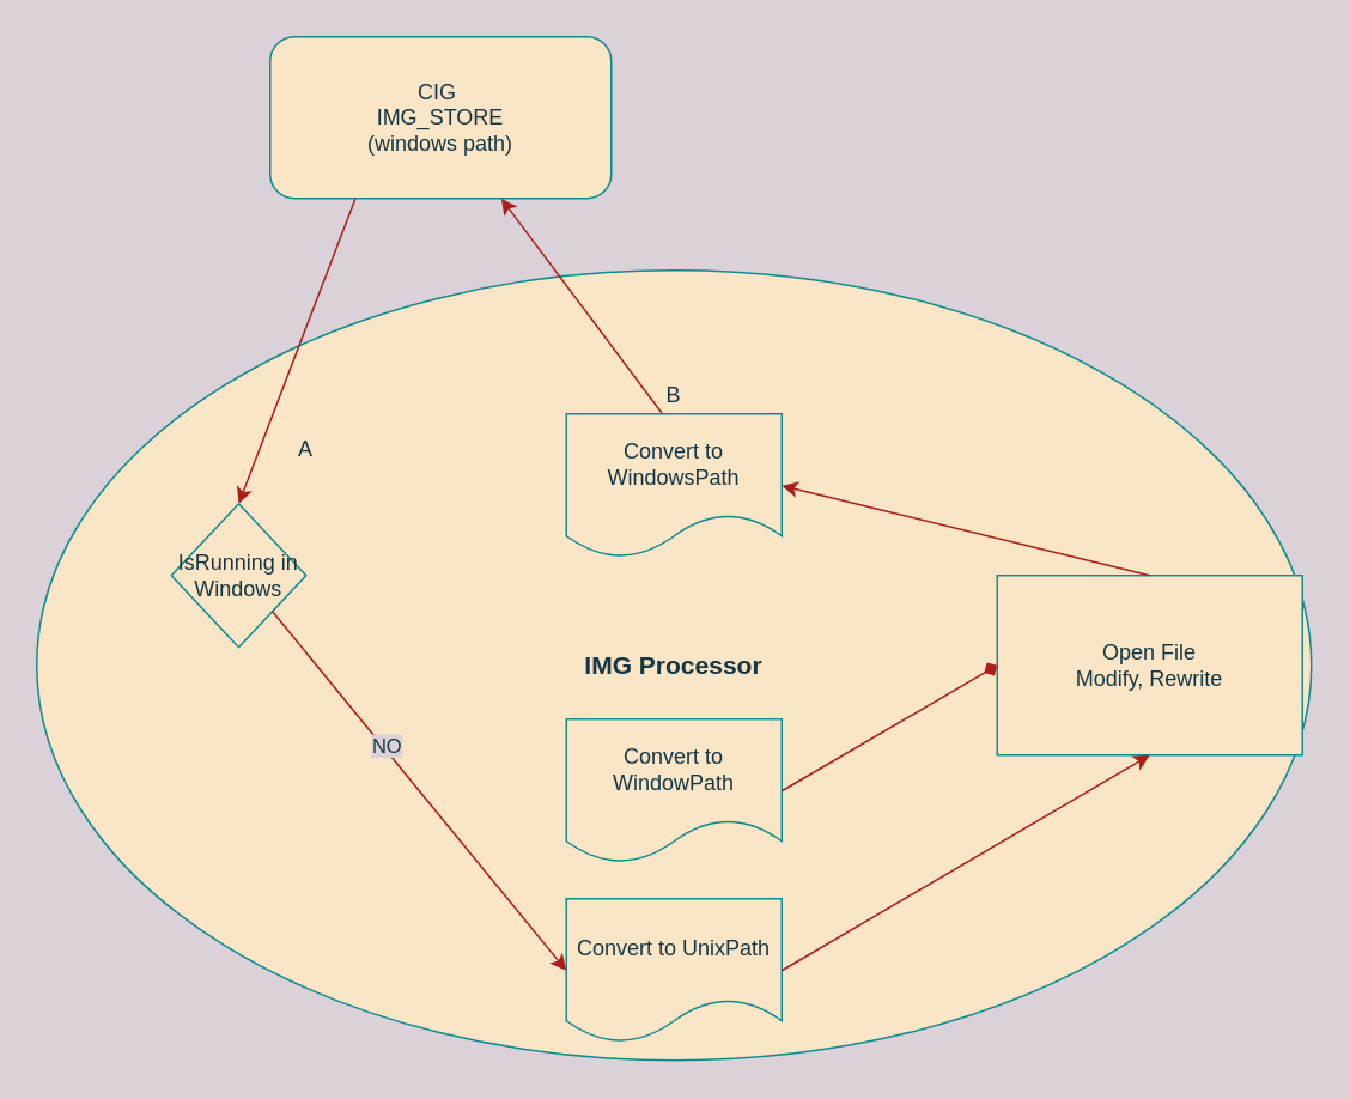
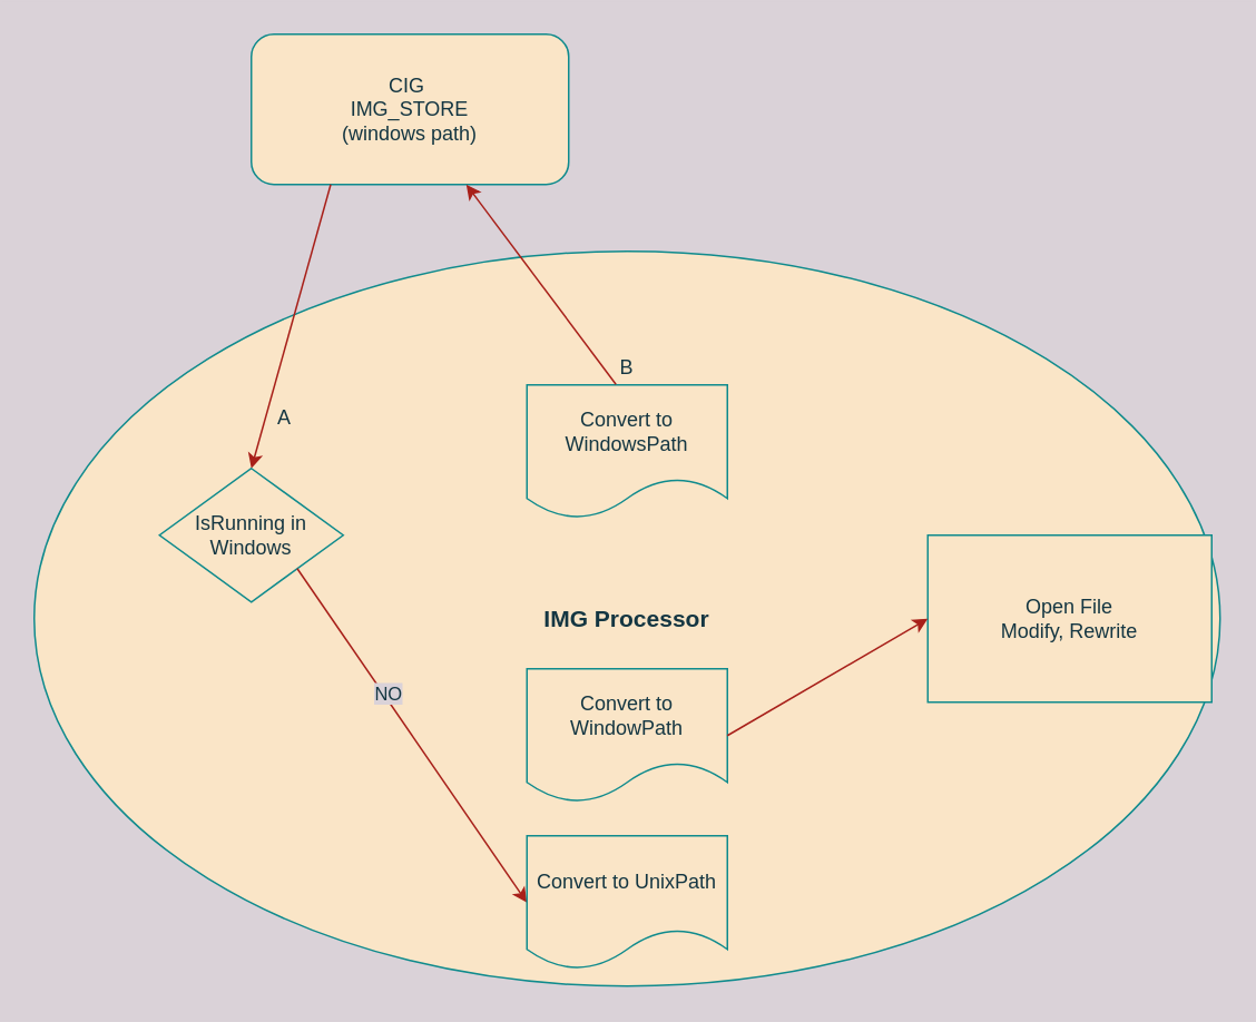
- <mxCell id="13" value="" style="endArrow=classic;html=1;exitX=0.5;exitY=0;exitDx=0;exitDy=0;entryX=1;entryY=0.5;entryDx=0;entryDy=0;labelBackgroundColor=#DAD2D8;strokeColor=#A8201A;fontColor=#143642;" parent="1" source="10" target="11" edge="1"><mxGeometry width="50" height="50" relative="1" as="geometry"><mxPoint x="145" y="460" as="sourcePoint" /><mxPoint x="195" y="410" as="targetPoint" /></mxGeometry></mxCell>
- <mxCell id="6" value="IsRunning in Windows" style="rhombus;whiteSpace=wrap;html=1;fillColor=#FAE5C7;strokeColor=#0F8B8D;fontColor=#143642;" parent="1" vertex="1"><mxGeometry x="95" y="280" width="75" height="80" as="geometry" /></mxCell>
+ <mxCell id="6" value="IsRunning in Windows" style="rhombus;whiteSpace=wrap;html=1;fillColor=#FAE5C7;strokeColor=#0F8B8D;fontColor=#143642;" parent="1" vertex="1"><mxGeometry x="95" y="280" width="110" height="80" as="geometry" /></mxCell>
- <mxCell id="16" value="" style="endArrow=diamond;html=1;exitX=1;exitY=0.5;exitDx=0;exitDy=0;entryX=0;entryY=0.5;entryDx=0;entryDy=0;labelBackgroundColor=#DAD2D8;strokeColor=#A8201A;fontColor=#143642;" parent="1" source="15" target="10" edge="1"><mxGeometry width="50" height="50" relative="1" as="geometry"><mxPoint x="445" y="550" as="sourcePoint" /><mxPoint x="585" y="420" as="targetPoint" /><Array as="points" /></mxGeometry></mxCell>
+ <mxCell id="16" value="" style="endArrow=classic;html=1;exitX=1;exitY=0.5;exitDx=0;exitDy=0;entryX=0;entryY=0.5;entryDx=0;entryDy=0;labelBackgroundColor=#DAD2D8;strokeColor=#A8201A;fontColor=#143642;" parent="1" source="15" target="10" edge="1"><mxGeometry width="50" height="50" relative="1" as="geometry"><mxPoint x="445" y="550" as="sourcePoint" /><mxPoint x="585" y="420" as="targetPoint" /><Array as="points" /></mxGeometry></mxCell>
- <mxCell id="12" value="" style="endArrow=classic;html=1;exitX=1;exitY=0.5;exitDx=0;exitDy=0;entryX=0.5;entryY=1;entryDx=0;entryDy=0;labelBackgroundColor=#DAD2D8;strokeColor=#A8201A;fontColor=#143642;" parent="1" source="9" target="10" edge="1"><mxGeometry width="50" height="50" relative="1" as="geometry"><mxPoint x="715" y="470" as="sourcePoint" /><mxPoint x="765" y="420" as="targetPoint" /><Array as="points" /></mxGeometry></mxCell>
